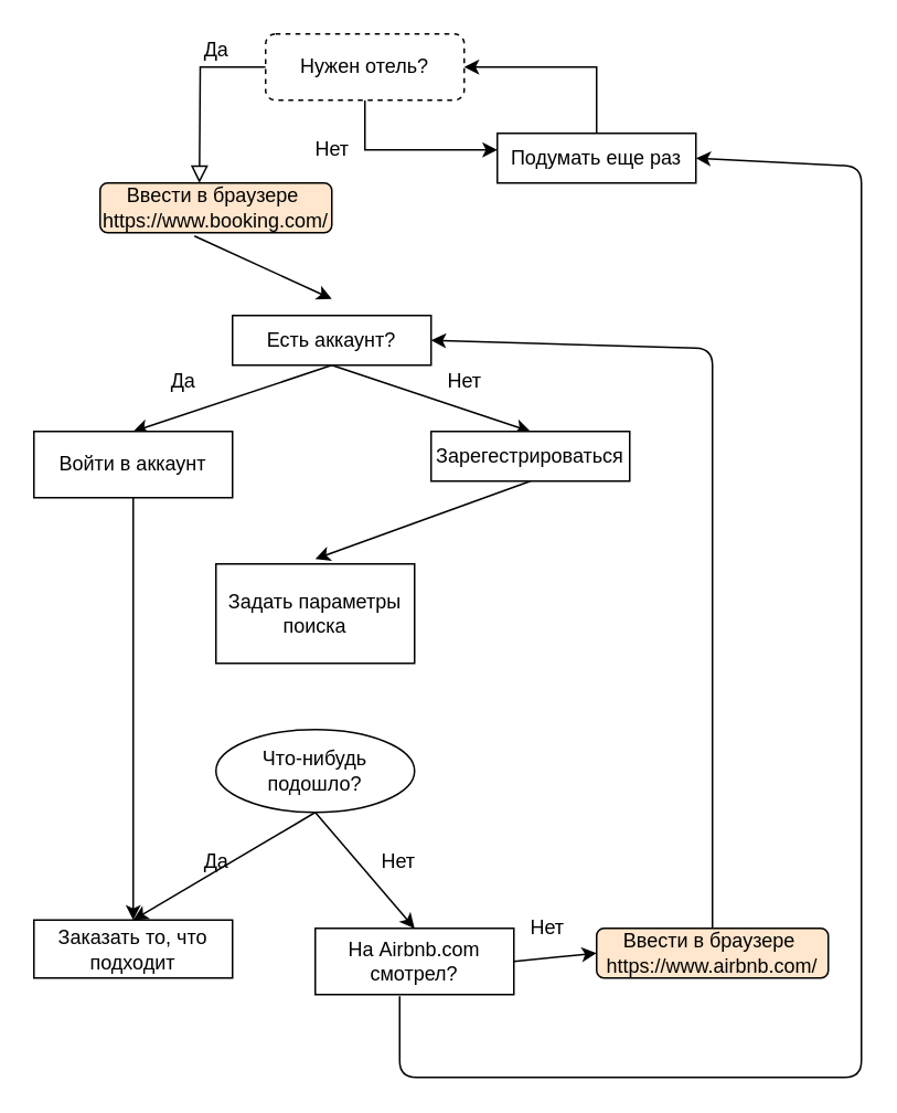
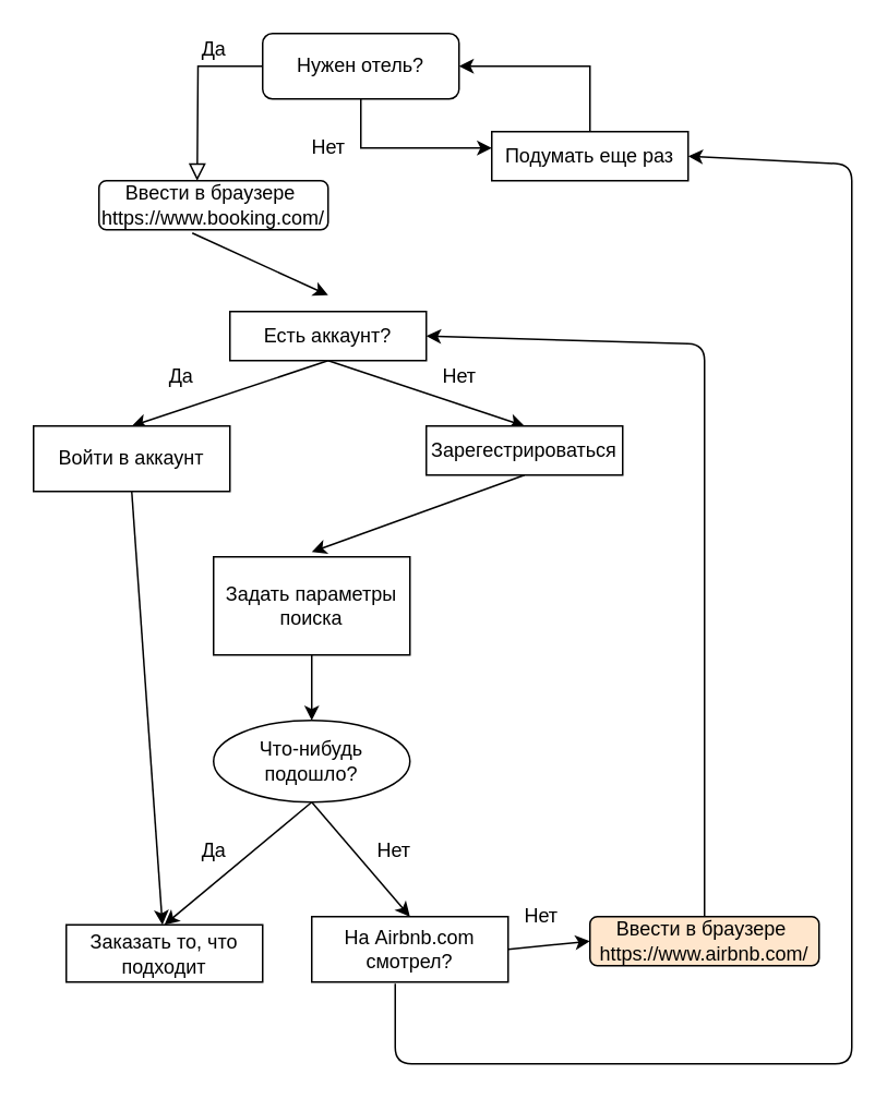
- <mxCell id="4" value="Нужен отель?" style="rounded=1;whiteSpace=wrap;html=1;fontSize=12;glass=0;strokeWidth=1;shadow=0;dashed=1;" parent="1" vertex="1"><mxGeometry x="160" y="20" width="120" height="40" as="geometry" /></mxCell>
+ <mxCell id="4" value="Нужен отель?" style="rounded=1;whiteSpace=wrap;html=1;fontSize=12;glass=0;strokeWidth=1;shadow=0;" parent="1" vertex="1"><mxGeometry x="160" y="20" width="120" height="40" as="geometry" /></mxCell>
- <mxCell id="7" value="Ввести в браузере&amp;nbsp; https://www.booking.com/" style="rounded=1;whiteSpace=wrap;html=1;fillColor=#ffe6cc;" vertex="1" parent="1"><mxGeometry x="60" y="110" width="140" height="30" as="geometry" /></mxCell>
+ <mxCell id="7" value="Ввести в браузере&amp;nbsp; https://www.booking.com/" style="rounded=1;whiteSpace=wrap;html=1;" vertex="1" parent="1"><mxGeometry x="60" y="110" width="140" height="30" as="geometry" /></mxCell>
+ <mxCell id="22" value="" style="endArrow=classic;html=1;exitX=0.5;exitY=1;exitDx=0;exitDy=0;entryX=0.5;entryY=0;entryDx=0;entryDy=0;" edge="1" parent="1" source="18" target="21"><mxGeometry width="50" height="50" relative="1" as="geometry"><mxPoint x="190" y="350" as="sourcePoint" /><mxPoint x="240" y="300" as="targetPoint" /></mxGeometry></mxCell>
- <mxCell id="23" value="Заказать то, что подходит" style="rounded=0;whiteSpace=wrap;html=1;" vertex="1" parent="1"><mxGeometry x="20" y="555" width="120" height="35" as="geometry" /></mxCell>
+ <mxCell id="23" value="Заказать то, что подходит" style="rounded=0;whiteSpace=wrap;html=1;" vertex="1" parent="1"><mxGeometry x="40" y="565" width="120" height="35" as="geometry" /></mxCell>
